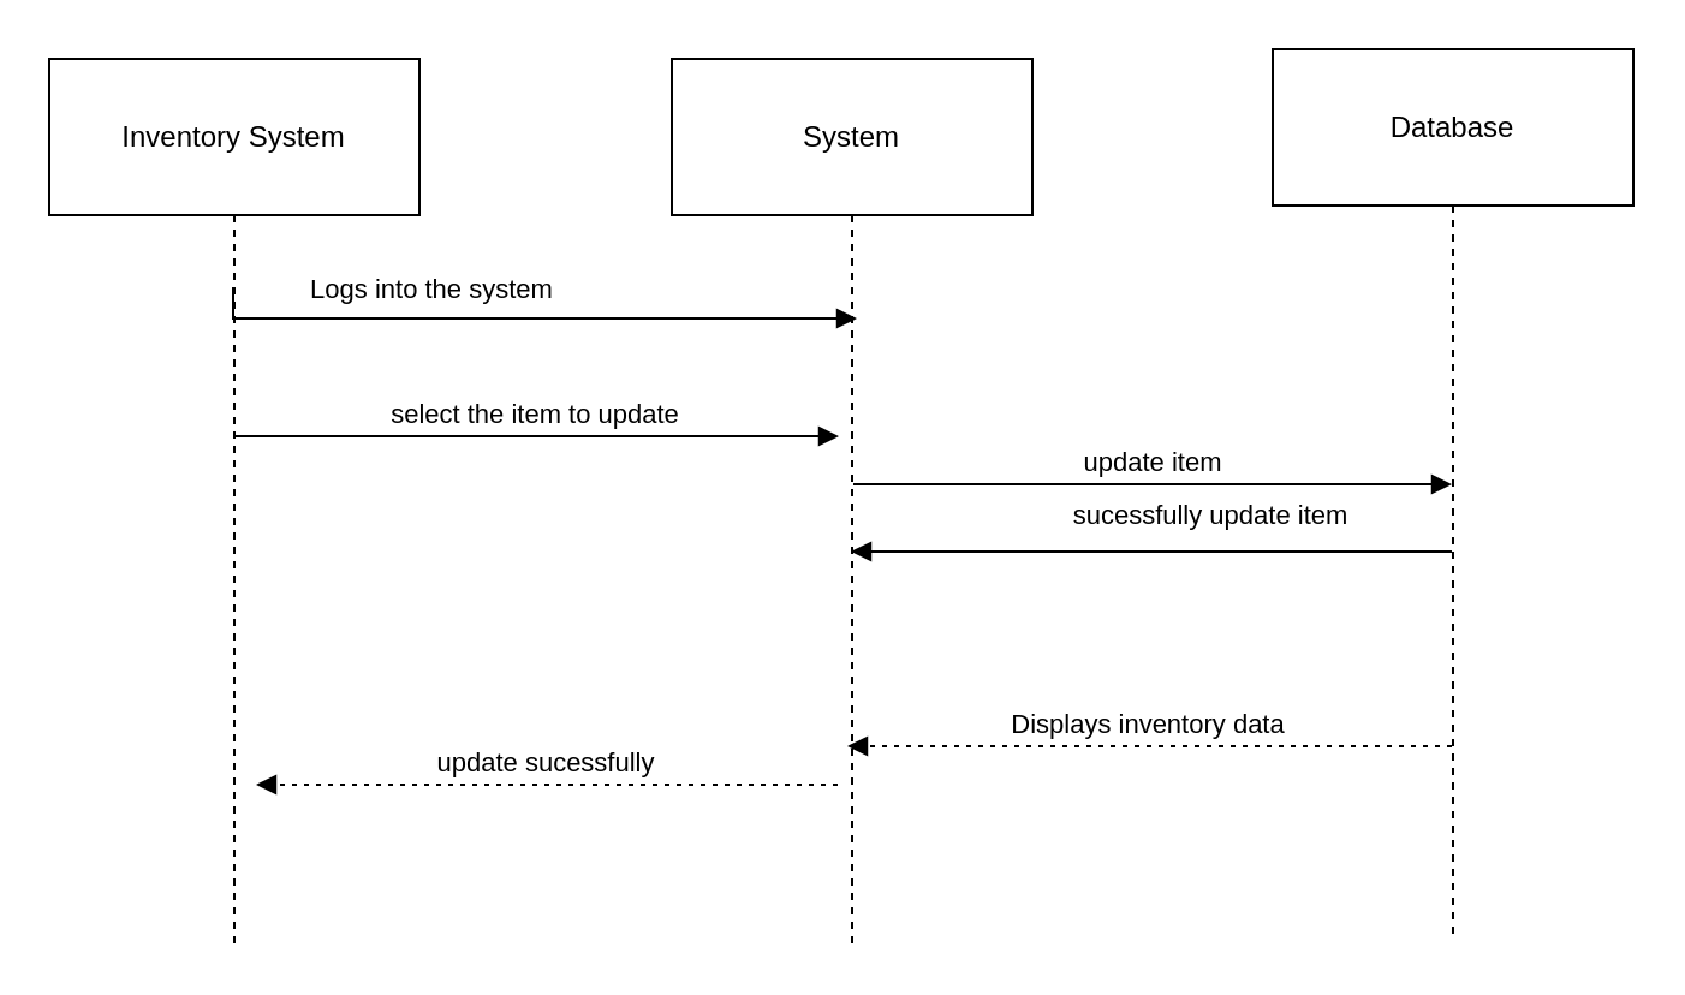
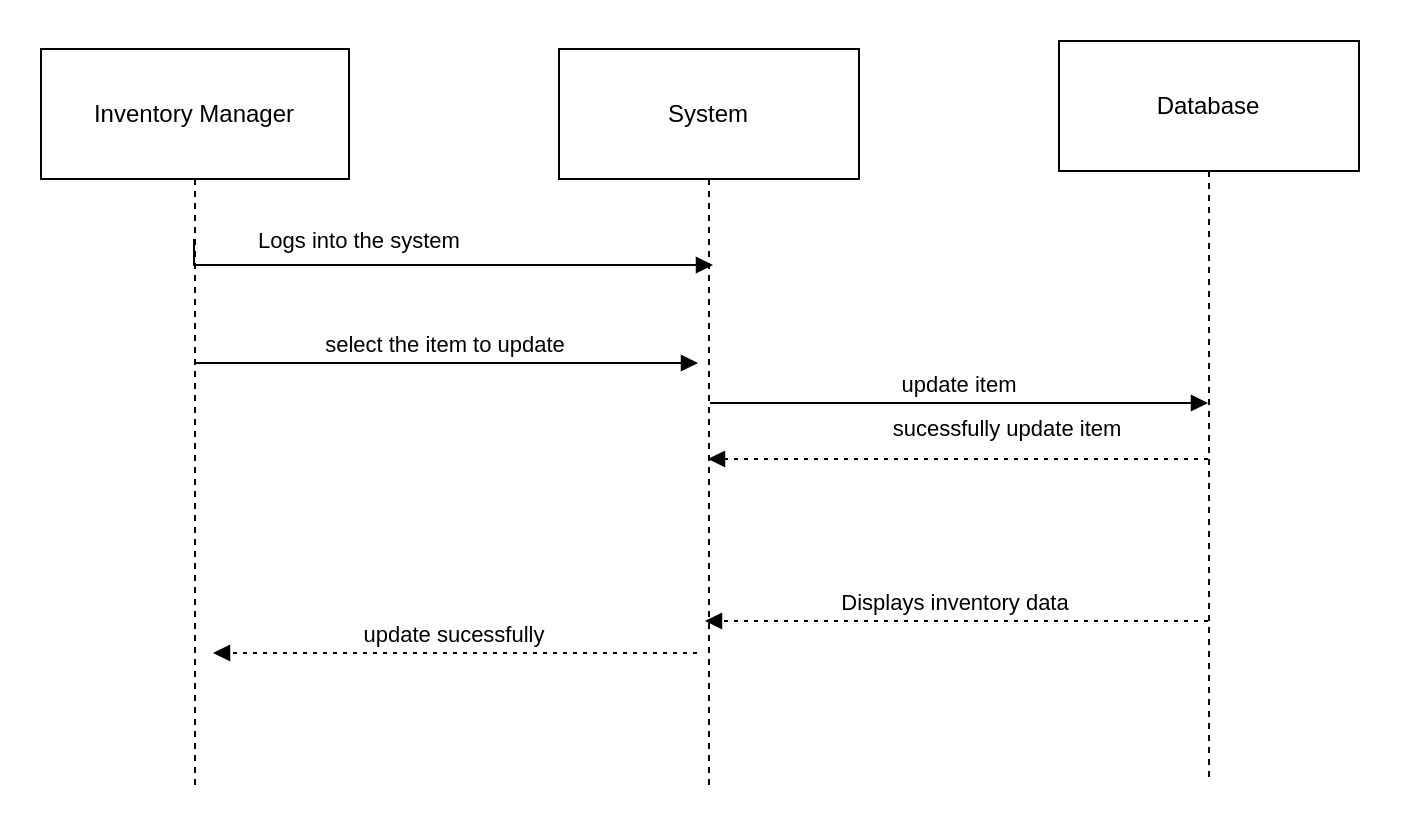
- <mxCell id="2" value="Inventory System" style="shape=umlLifeline;perimeter=lifelinePerimeter;whiteSpace=wrap;container=1;dropTarget=0;collapsible=0;recursiveResize=0;outlineConnect=0;portConstraint=eastwest;newEdgeStyle={&quot;edgeStyle&quot;:&quot;elbowEdgeStyle&quot;,&quot;elbow&quot;:&quot;vertical&quot;,&quot;curved&quot;:0,&quot;rounded&quot;:0};size=65;" parent="1" vertex="1"><mxGeometry width="154" height="368" as="geometry" x="20" y="24" /></mxCell>
+ <mxCell id="2" value="Inventory Manager" style="shape=umlLifeline;perimeter=lifelinePerimeter;whiteSpace=wrap;container=1;dropTarget=0;collapsible=0;recursiveResize=0;outlineConnect=0;portConstraint=eastwest;newEdgeStyle={&quot;edgeStyle&quot;:&quot;elbowEdgeStyle&quot;,&quot;elbow&quot;:&quot;vertical&quot;,&quot;curved&quot;:0,&quot;rounded&quot;:0};size=65;" parent="1" vertex="1"><mxGeometry width="154" height="368" as="geometry" x="20" y="24" /></mxCell>
- <mxCell id="6" value="sucessfully update item" style="verticalAlign=bottom;edgeStyle=elbowEdgeStyle;elbow=vertical;curved=0;rounded=0;dashed=0;dashPattern=2 3;endArrow=block;" parent="1" source="3" target="4" edge="1"><mxGeometry x="-0.204" y="-6" relative="1" as="geometry"><Array as="points"><mxPoint x="444.5" y="229" /></Array><mxPoint x="610" y="198" as="sourcePoint" /><mxPoint x="370" y="198" as="targetPoint" /><mxPoint as="offset" /></mxGeometry></mxCell>
+ <mxCell id="6" value="sucessfully update item" style="verticalAlign=bottom;edgeStyle=elbowEdgeStyle;elbow=vertical;curved=0;rounded=0;dashed=1;dashPattern=2 3;endArrow=block;" parent="1" source="3" target="4" edge="1"><mxGeometry x="-0.204" y="-6" relative="1" as="geometry"><Array as="points"><mxPoint x="444.5" y="229" /></Array><mxPoint x="610" y="198" as="sourcePoint" /><mxPoint x="370" y="198" as="targetPoint" /><mxPoint as="offset" /></mxGeometry></mxCell>
